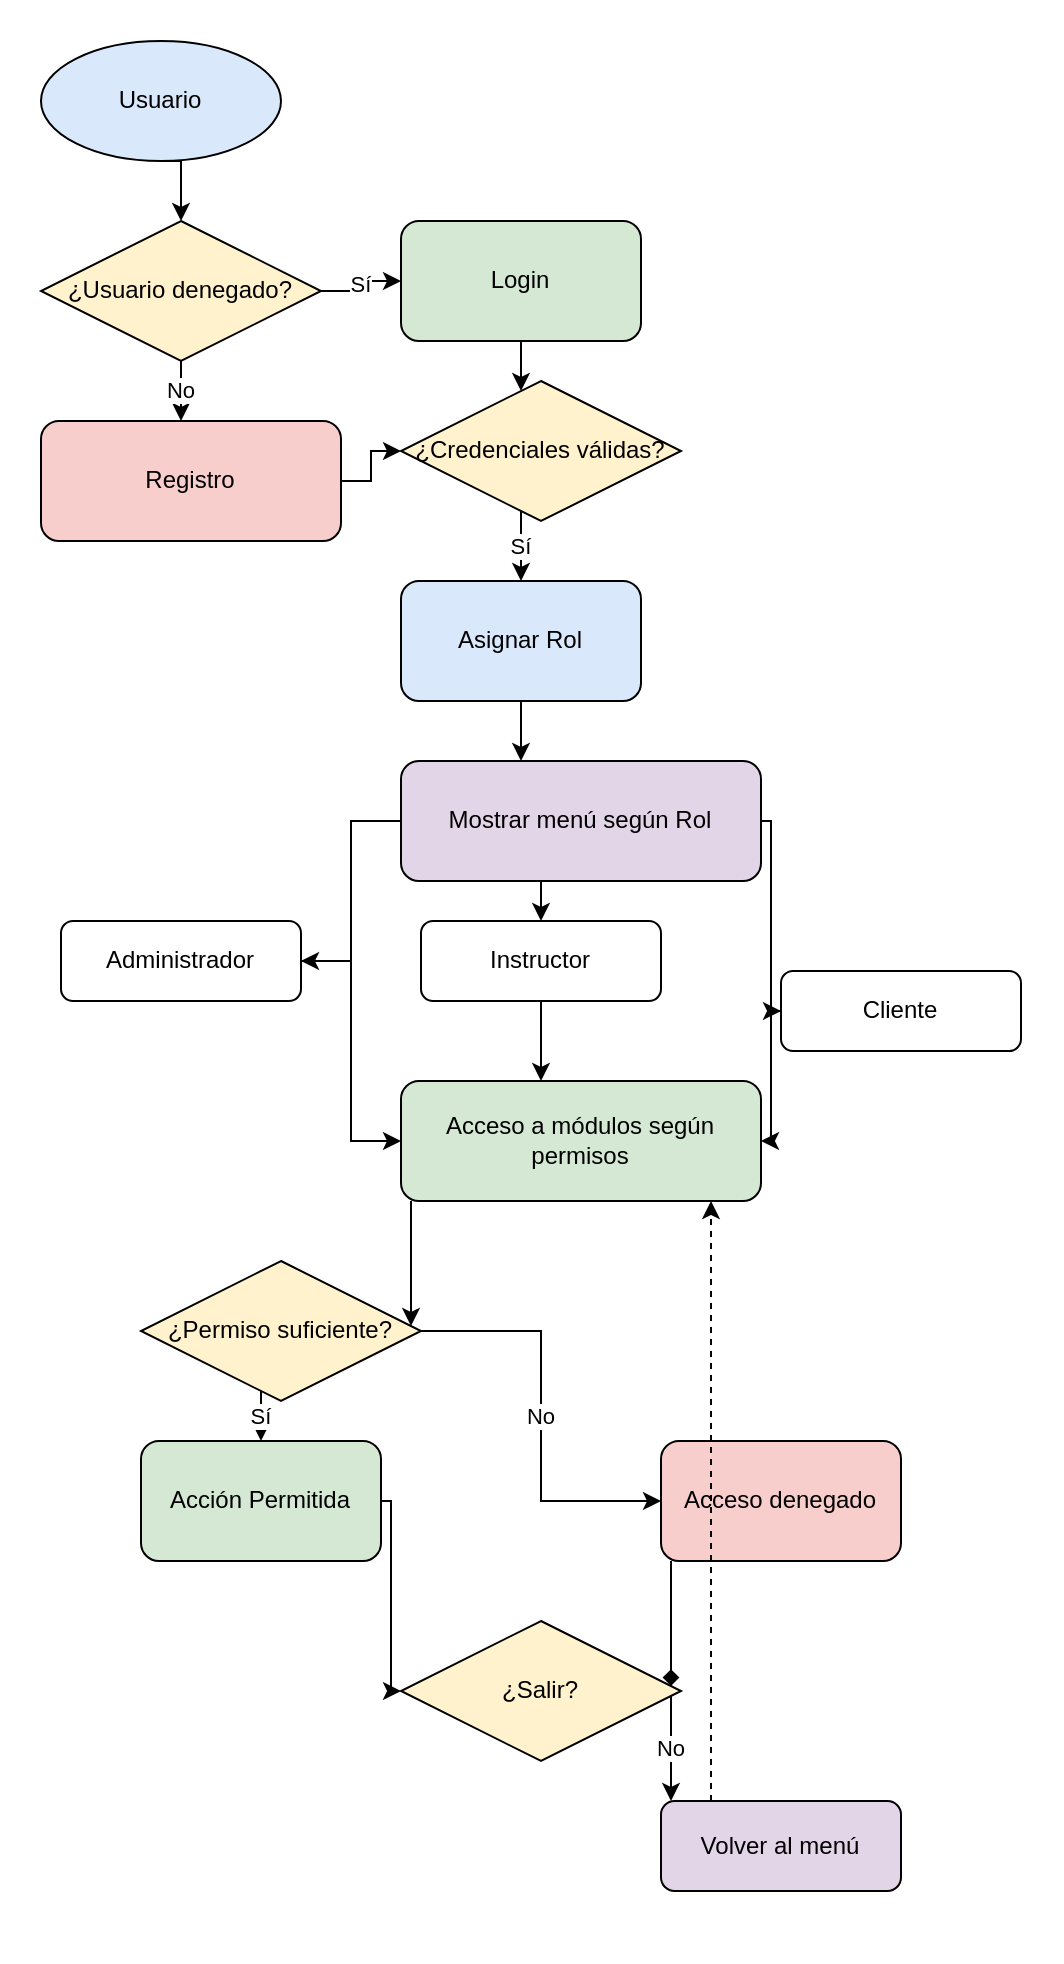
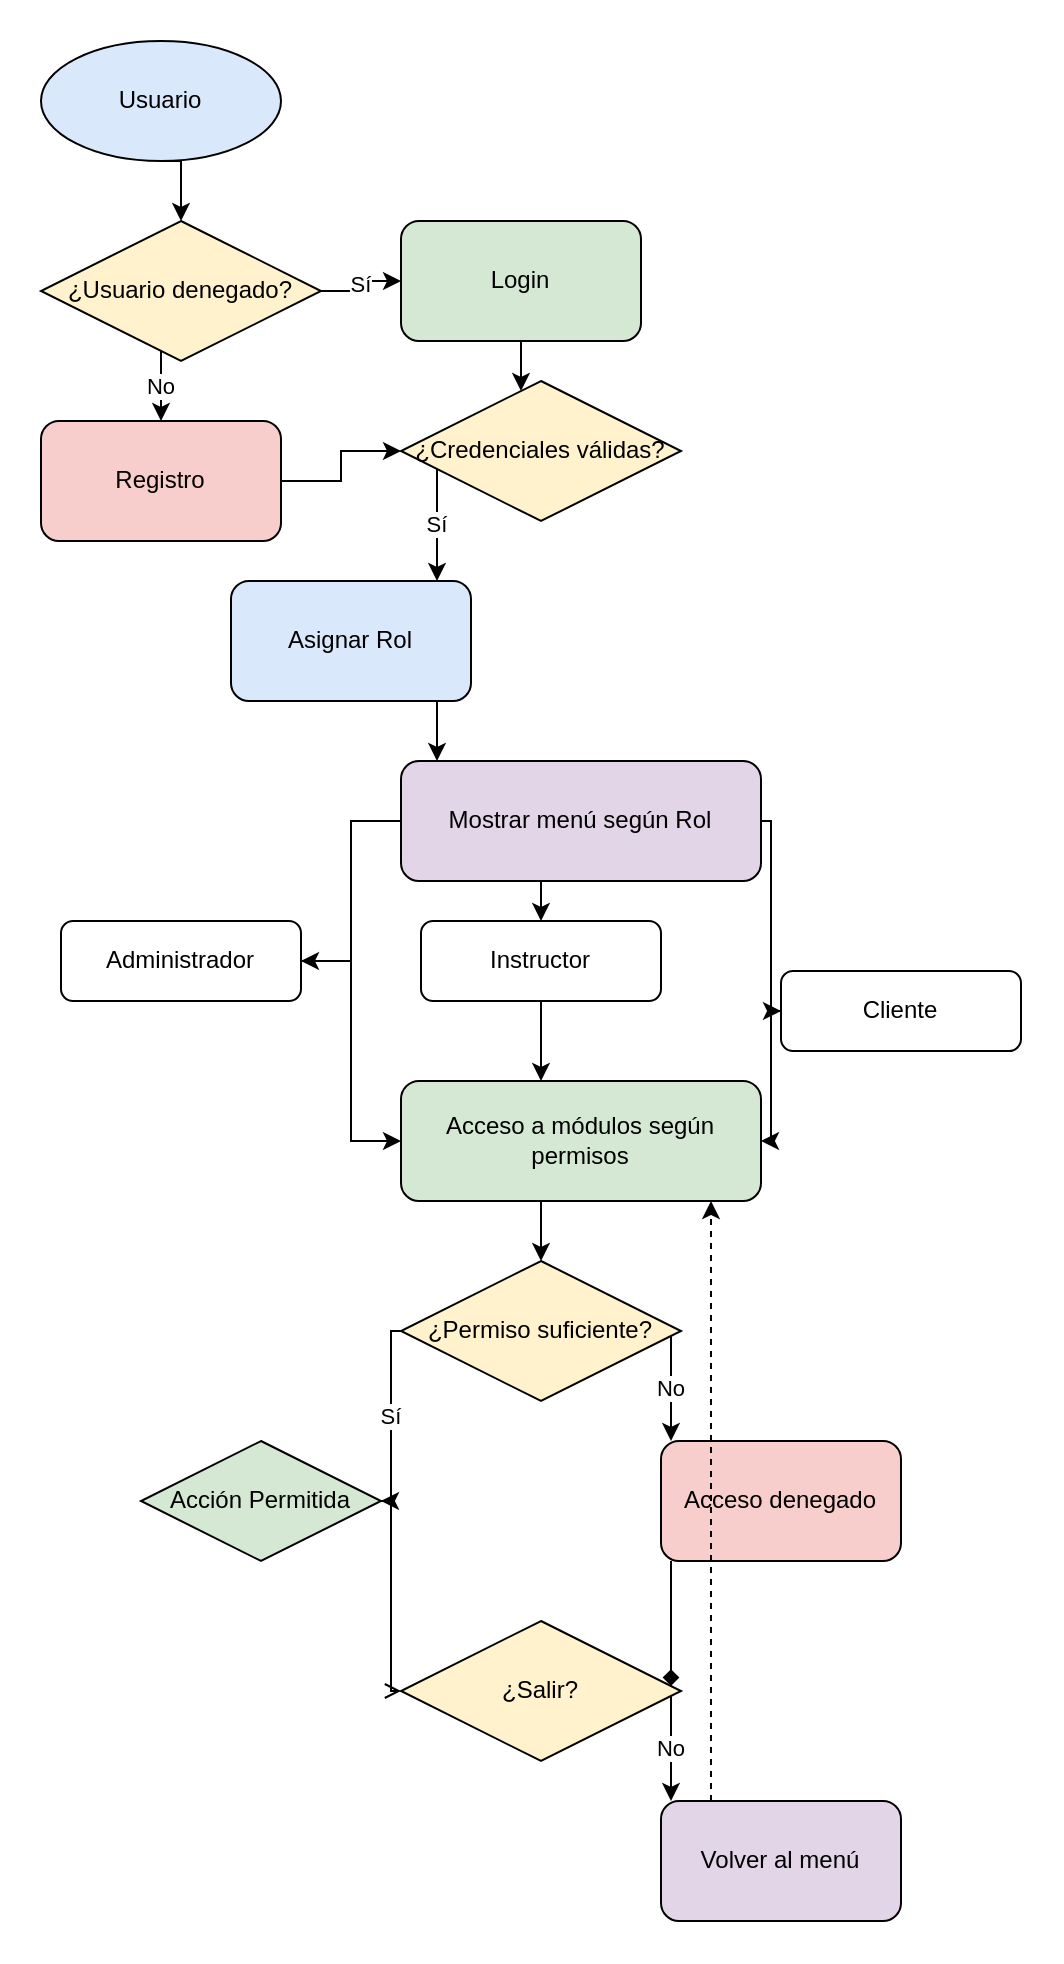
- <mxCell id="5" value="Registro" style="rounded=1;whiteSpace=wrap;html=1;fillColor=#f8cecc;" vertex="1" parent="1"><mxGeometry x="20" y="210" width="150" height="60" as="geometry" /></mxCell>
+ <mxCell id="5" value="Registro" style="rounded=1;whiteSpace=wrap;html=1;fillColor=#f8cecc;" vertex="1" parent="1"><mxGeometry x="20" y="210" width="120" height="60" as="geometry" /></mxCell>
- <mxCell id="7" value="Asignar Rol" style="rounded=1;whiteSpace=wrap;html=1;fillColor=#dae8fc;" vertex="1" parent="1"><mxGeometry x="200" y="290" width="120" height="60" as="geometry" /></mxCell>
+ <mxCell id="7" value="Asignar Rol" style="rounded=1;whiteSpace=wrap;html=1;fillColor=#dae8fc;" vertex="1" parent="1"><mxGeometry x="115" y="290" width="120" height="60" as="geometry" /></mxCell>
- <mxCell id="13" value="¿Permiso suficiente?" style="rhombus;whiteSpace=wrap;html=1;fillColor=#fff2cc;" vertex="1" parent="1"><mxGeometry x="70" y="630" width="140" height="70" as="geometry" /></mxCell>
+ <mxCell id="13" value="¿Permiso suficiente?" style="rhombus;whiteSpace=wrap;html=1;fillColor=#fff2cc;" vertex="1" parent="1"><mxGeometry x="200" y="630" width="140" height="70" as="geometry" /></mxCell>
- <mxCell id="14" value="Acción Permitida" style="rounded=1;whiteSpace=wrap;html=1;fillColor=#d5e8d4;" vertex="1" parent="1"><mxGeometry x="70" y="720" width="120" height="60" as="geometry" /></mxCell>
+ <mxCell id="14" value="Acción Permitida" style="rhombus;whiteSpace=wrap;html=1;fillColor=#d5e8d4;" vertex="1" parent="1"><mxGeometry x="70" y="720" width="120" height="60" as="geometry" /></mxCell>
- <mxCell id="34" style="edgeStyle=elbowEdgeStyle;rounded=0;orthogonalLoop=1;jettySize=auto;html=1;" edge="1" parent="1" source="14" target="16"><mxGeometry relative="1" as="geometry" /></mxCell>
+ <mxCell id="34" style="edgeStyle=elbowEdgeStyle;rounded=0;orthogonalLoop=1;jettySize=auto;html=1;endArrow=open;" edge="1" parent="1" source="14" target="16"><mxGeometry relative="1" as="geometry" /></mxCell>
- <mxCell id="17" value="Volver al menú" style="rounded=1;whiteSpace=wrap;html=1;fillColor=#e1d5e7;" vertex="1" parent="1"><mxGeometry x="330" y="900" width="120" height="45" as="geometry" /></mxCell>
+ <mxCell id="17" value="Volver al menú" style="rounded=1;whiteSpace=wrap;html=1;fillColor=#e1d5e7;" vertex="1" parent="1"><mxGeometry x="330" y="900" width="120" height="60" as="geometry" /></mxCell>
